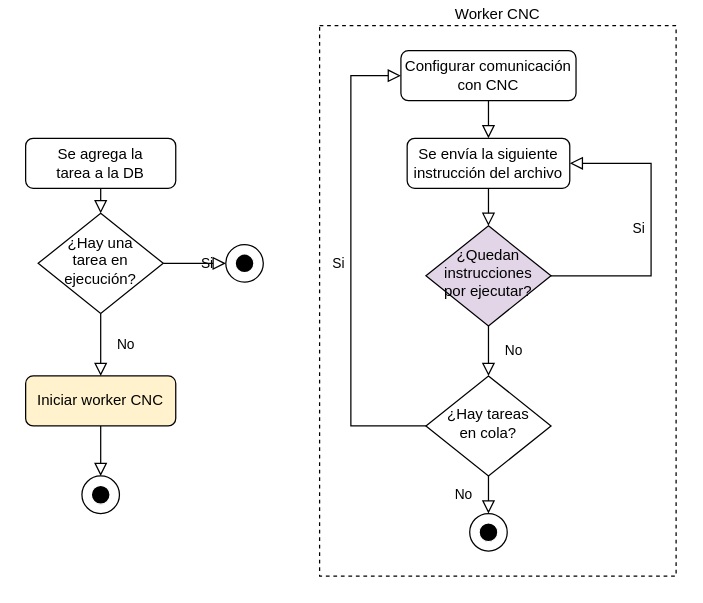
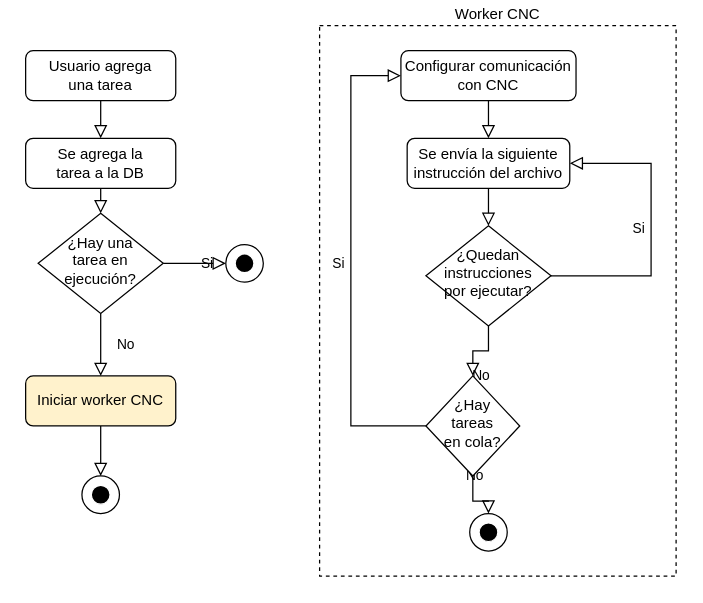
+ <mxCell id="4" value="Usuario agrega&lt;br&gt;una tarea" style="rounded=1;whiteSpace=wrap;html=1;fontSize=12;glass=0;strokeWidth=1;shadow=0;" parent="1" vertex="1"><mxGeometry x="20" y="40" width="120" height="40" as="geometry" /></mxCell>
+ <mxCell id="3" style="edgeStyle=orthogonalEdgeStyle;rounded=0;orthogonalLoop=1;jettySize=auto;html=1;exitX=0.5;exitY=1;exitDx=0;exitDy=0;entryX=0.5;entryY=0;entryDx=0;entryDy=0;endArrow=block;endFill=0;endSize=8;" edge="1" parent="1" source="4" target="11"><mxGeometry relative="1" as="geometry" /></mxCell>
- <mxCell id="20" value="¿Quedan instrucciones por ejecutar?" style="rhombus;whiteSpace=wrap;html=1;shadow=0;fontFamily=Helvetica;fontSize=12;align=center;strokeWidth=1;spacing=6;spacingTop=-4;fillColor=#e1d5e7;" vertex="1" parent="1"><mxGeometry x="340" y="180" width="100" height="80" as="geometry" /></mxCell>
+ <mxCell id="20" value="¿Quedan instrucciones por ejecutar?" style="rhombus;whiteSpace=wrap;html=1;shadow=0;fontFamily=Helvetica;fontSize=12;align=center;strokeWidth=1;spacing=6;spacingTop=-4;" vertex="1" parent="1"><mxGeometry x="340" y="180" width="100" height="80" as="geometry" /></mxCell>
- <mxCell id="25" value="¿Hay tareas&lt;br&gt;en cola?" style="rhombus;whiteSpace=wrap;html=1;shadow=0;fontFamily=Helvetica;fontSize=12;align=center;strokeWidth=1;spacing=6;spacingTop=-4;" vertex="1" parent="1"><mxGeometry x="340" y="300" width="100" height="80" as="geometry" /></mxCell>
+ <mxCell id="25" value="¿Hay tareas&lt;br&gt;en cola?" style="rhombus;whiteSpace=wrap;html=1;shadow=0;fontFamily=Helvetica;fontSize=12;align=center;strokeWidth=1;spacing=6;spacingTop=-4;" vertex="1" parent="1"><mxGeometry x="340" y="300" width="75" height="80" as="geometry" /></mxCell>
